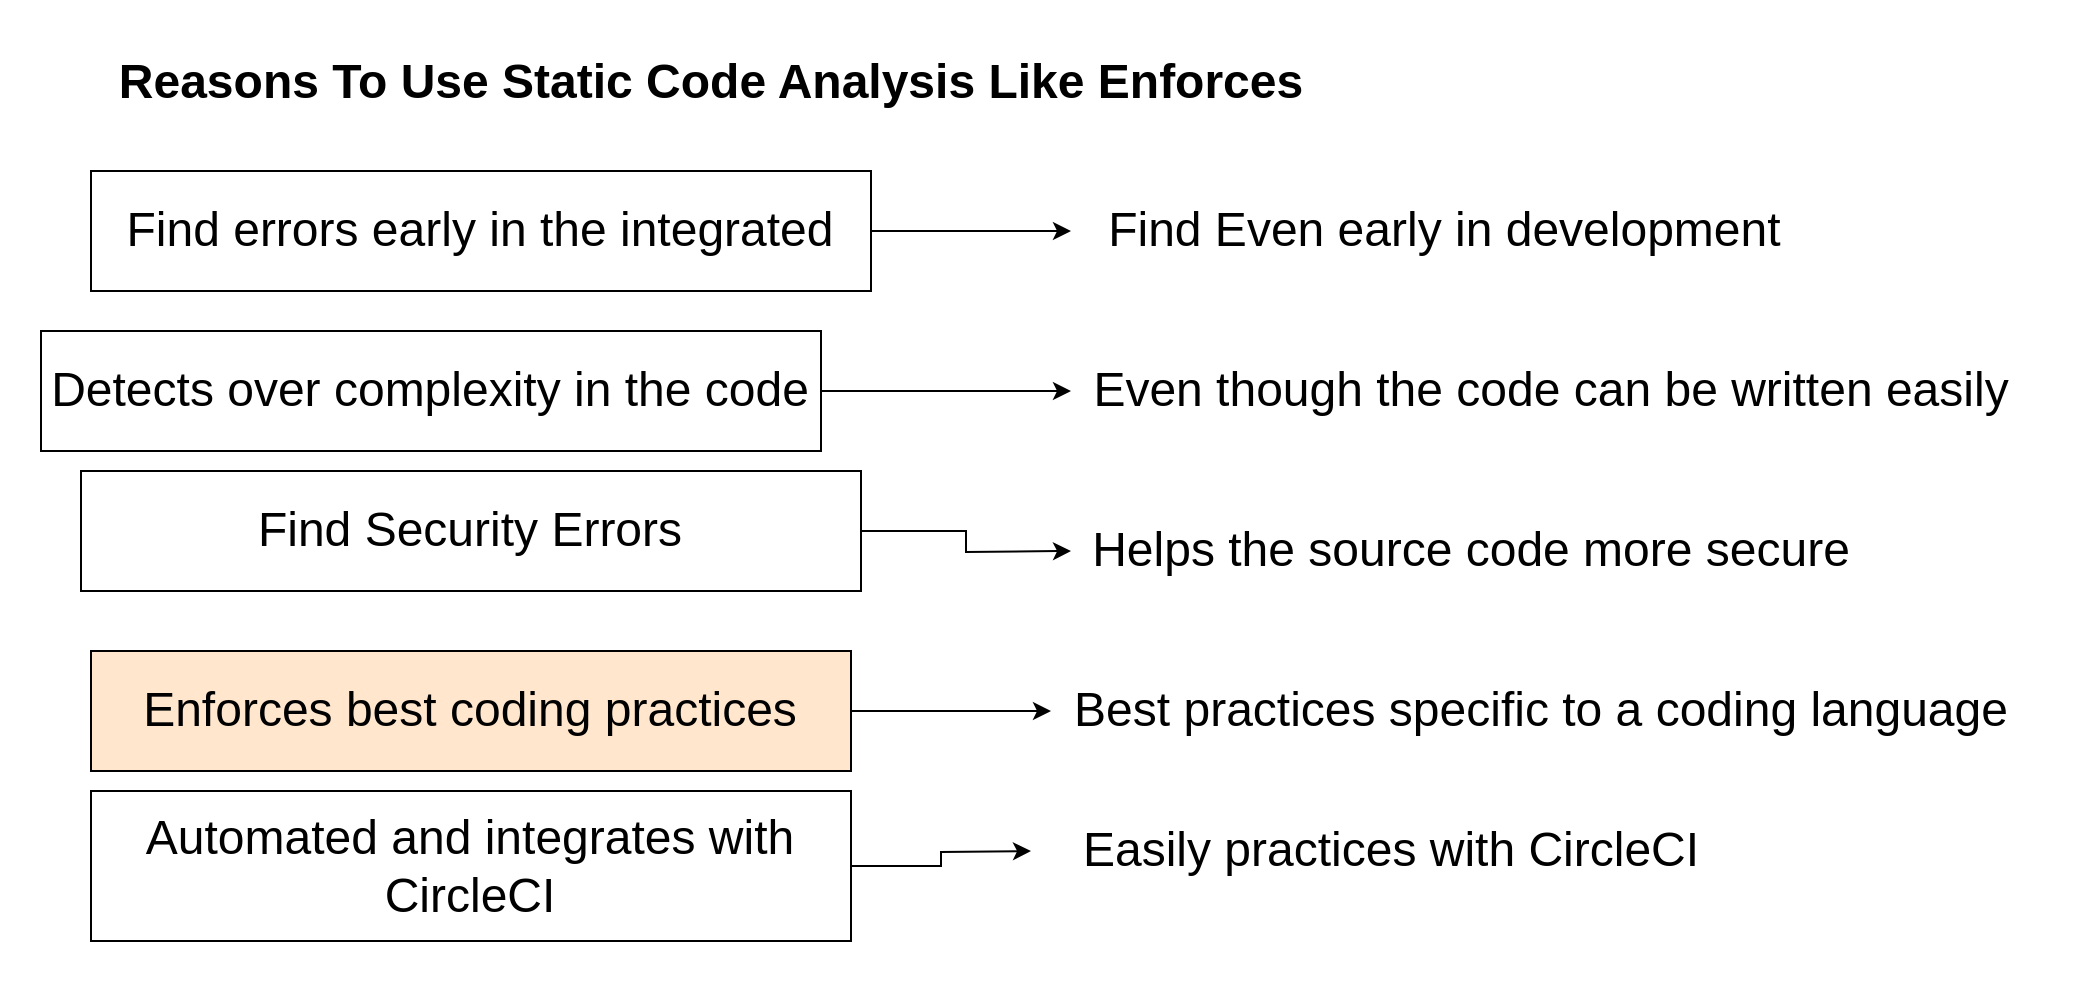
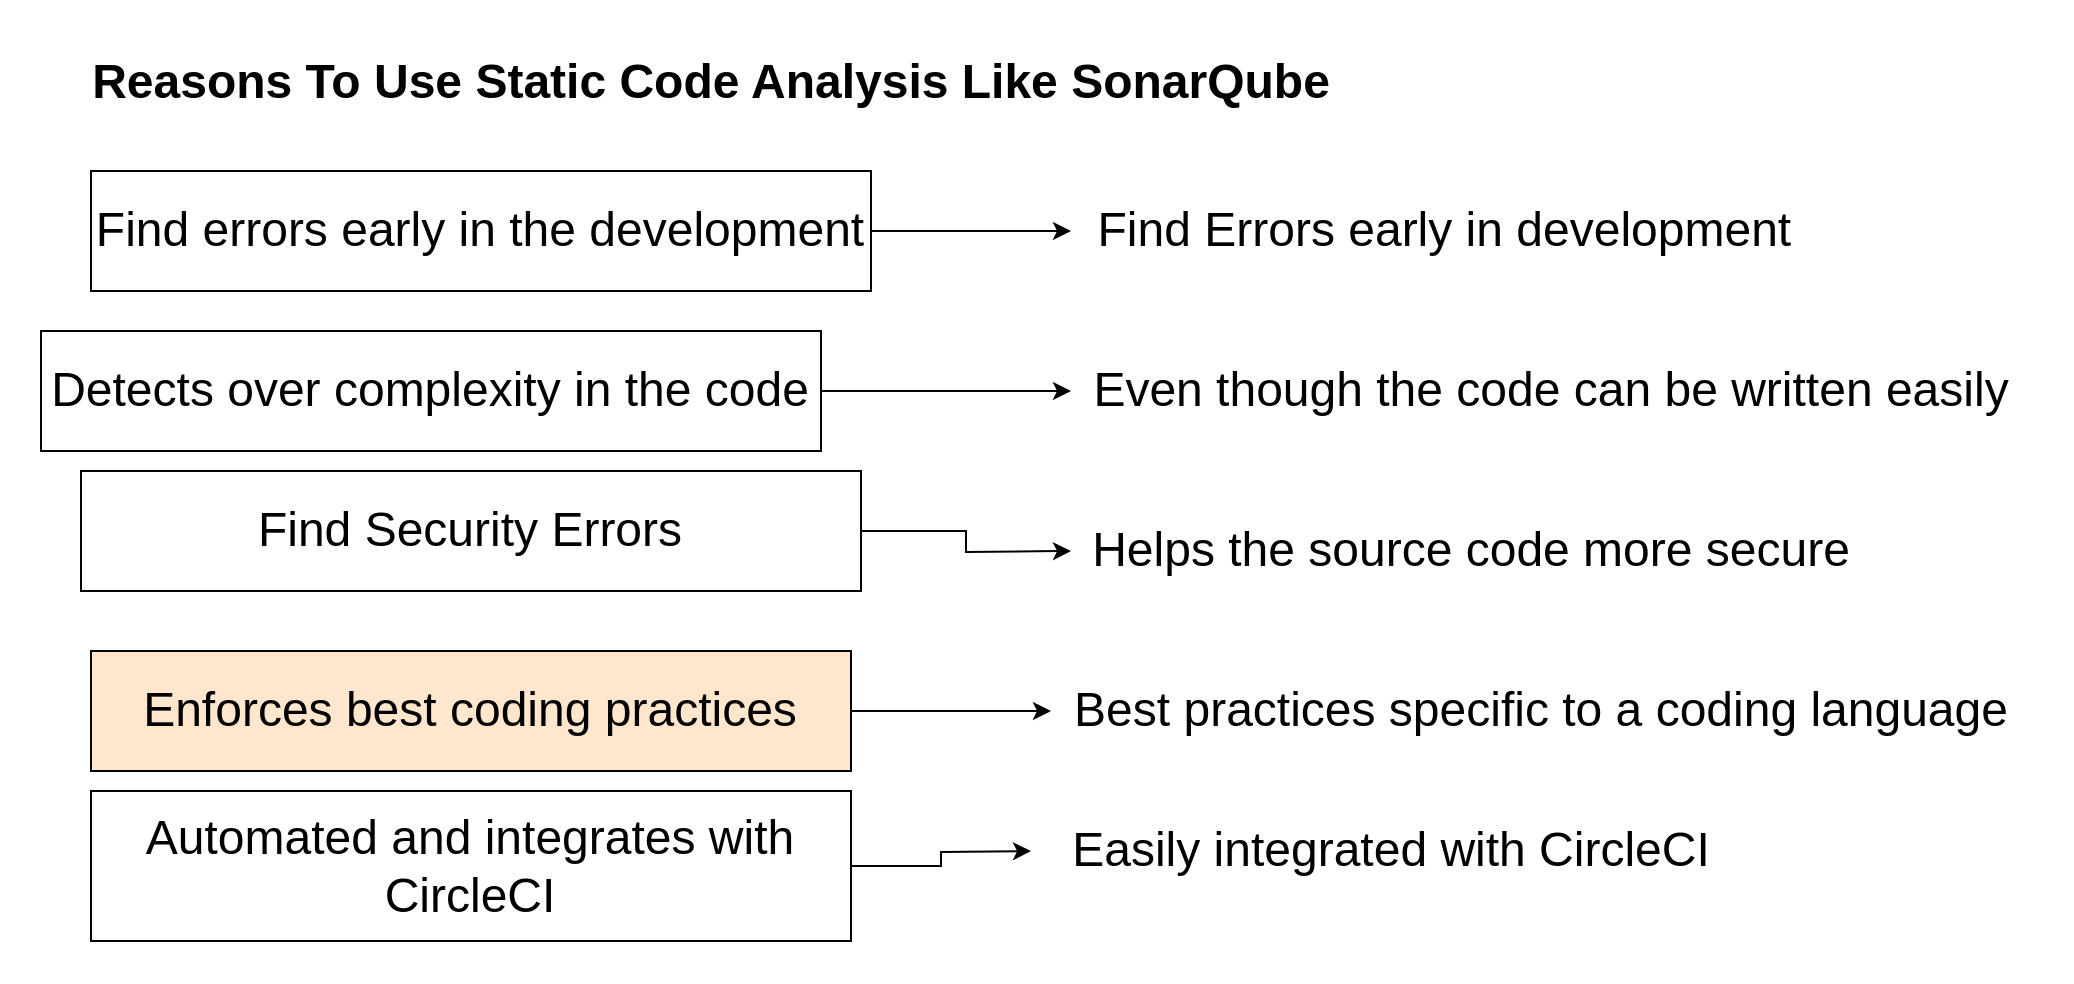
- <mxCell id="2" value="&lt;b&gt;&lt;font style=&quot;font-size: 24px;&quot;&gt;Reasons To Use Static Code Analysis Like Enforces&lt;br&gt;&lt;br&gt;&lt;/font&gt;&lt;/b&gt;" style="text;html=1;align=center;verticalAlign=middle;resizable=0;points=[];autosize=1;strokeColor=none;fillColor=none;" vertex="1" parent="1"><mxGeometry x="35" y="20" width="640" height="70" as="geometry" /></mxCell>
+ <mxCell id="2" value="&lt;b&gt;&lt;font style=&quot;font-size: 24px;&quot;&gt;Reasons To Use Static Code Analysis Like SonarQube&lt;br&gt;&lt;br&gt;&lt;/font&gt;&lt;/b&gt;" style="text;html=1;align=center;verticalAlign=middle;resizable=0;points=[];autosize=1;strokeColor=none;fillColor=none;" vertex="1" parent="1"><mxGeometry x="35" y="20" width="640" height="70" as="geometry" /></mxCell>
- <mxCell id="4" value="Find errors early in the integrated" style="rounded=0;whiteSpace=wrap;html=1;fontSize=24;" vertex="1" parent="1"><mxGeometry x="45" y="85" width="390" height="60" as="geometry" /></mxCell>
+ <mxCell id="4" value="Find errors early in the development" style="rounded=0;whiteSpace=wrap;html=1;fontSize=24;" vertex="1" parent="1"><mxGeometry x="45" y="85" width="390" height="60" as="geometry" /></mxCell>
- <mxCell id="11" value="Find Even early in development&amp;nbsp;" style="text;html=1;align=center;verticalAlign=middle;resizable=0;points=[];autosize=1;strokeColor=none;fillColor=none;fontSize=24;" vertex="1" parent="1"><mxGeometry x="535" y="95" width="380" height="40" as="geometry" /></mxCell>
+ <mxCell id="11" value="Find Errors early in development&amp;nbsp;" style="text;html=1;align=center;verticalAlign=middle;resizable=0;points=[];autosize=1;strokeColor=none;fillColor=none;fontSize=24;" vertex="1" parent="1"><mxGeometry x="535" y="95" width="380" height="40" as="geometry" /></mxCell>
- <mxCell id="17" value="Easily practices with CircleCI" style="text;html=1;align=center;verticalAlign=middle;resizable=0;points=[];autosize=1;strokeColor=none;fillColor=none;fontSize=24;" vertex="1" parent="1"><mxGeometry x="525" y="405" width="340" height="40" as="geometry" /></mxCell>
+ <mxCell id="17" value="Easily integrated with CircleCI" style="text;html=1;align=center;verticalAlign=middle;resizable=0;points=[];autosize=1;strokeColor=none;fillColor=none;fontSize=24;" vertex="1" parent="1"><mxGeometry x="525" y="405" width="340" height="40" as="geometry" /></mxCell>
